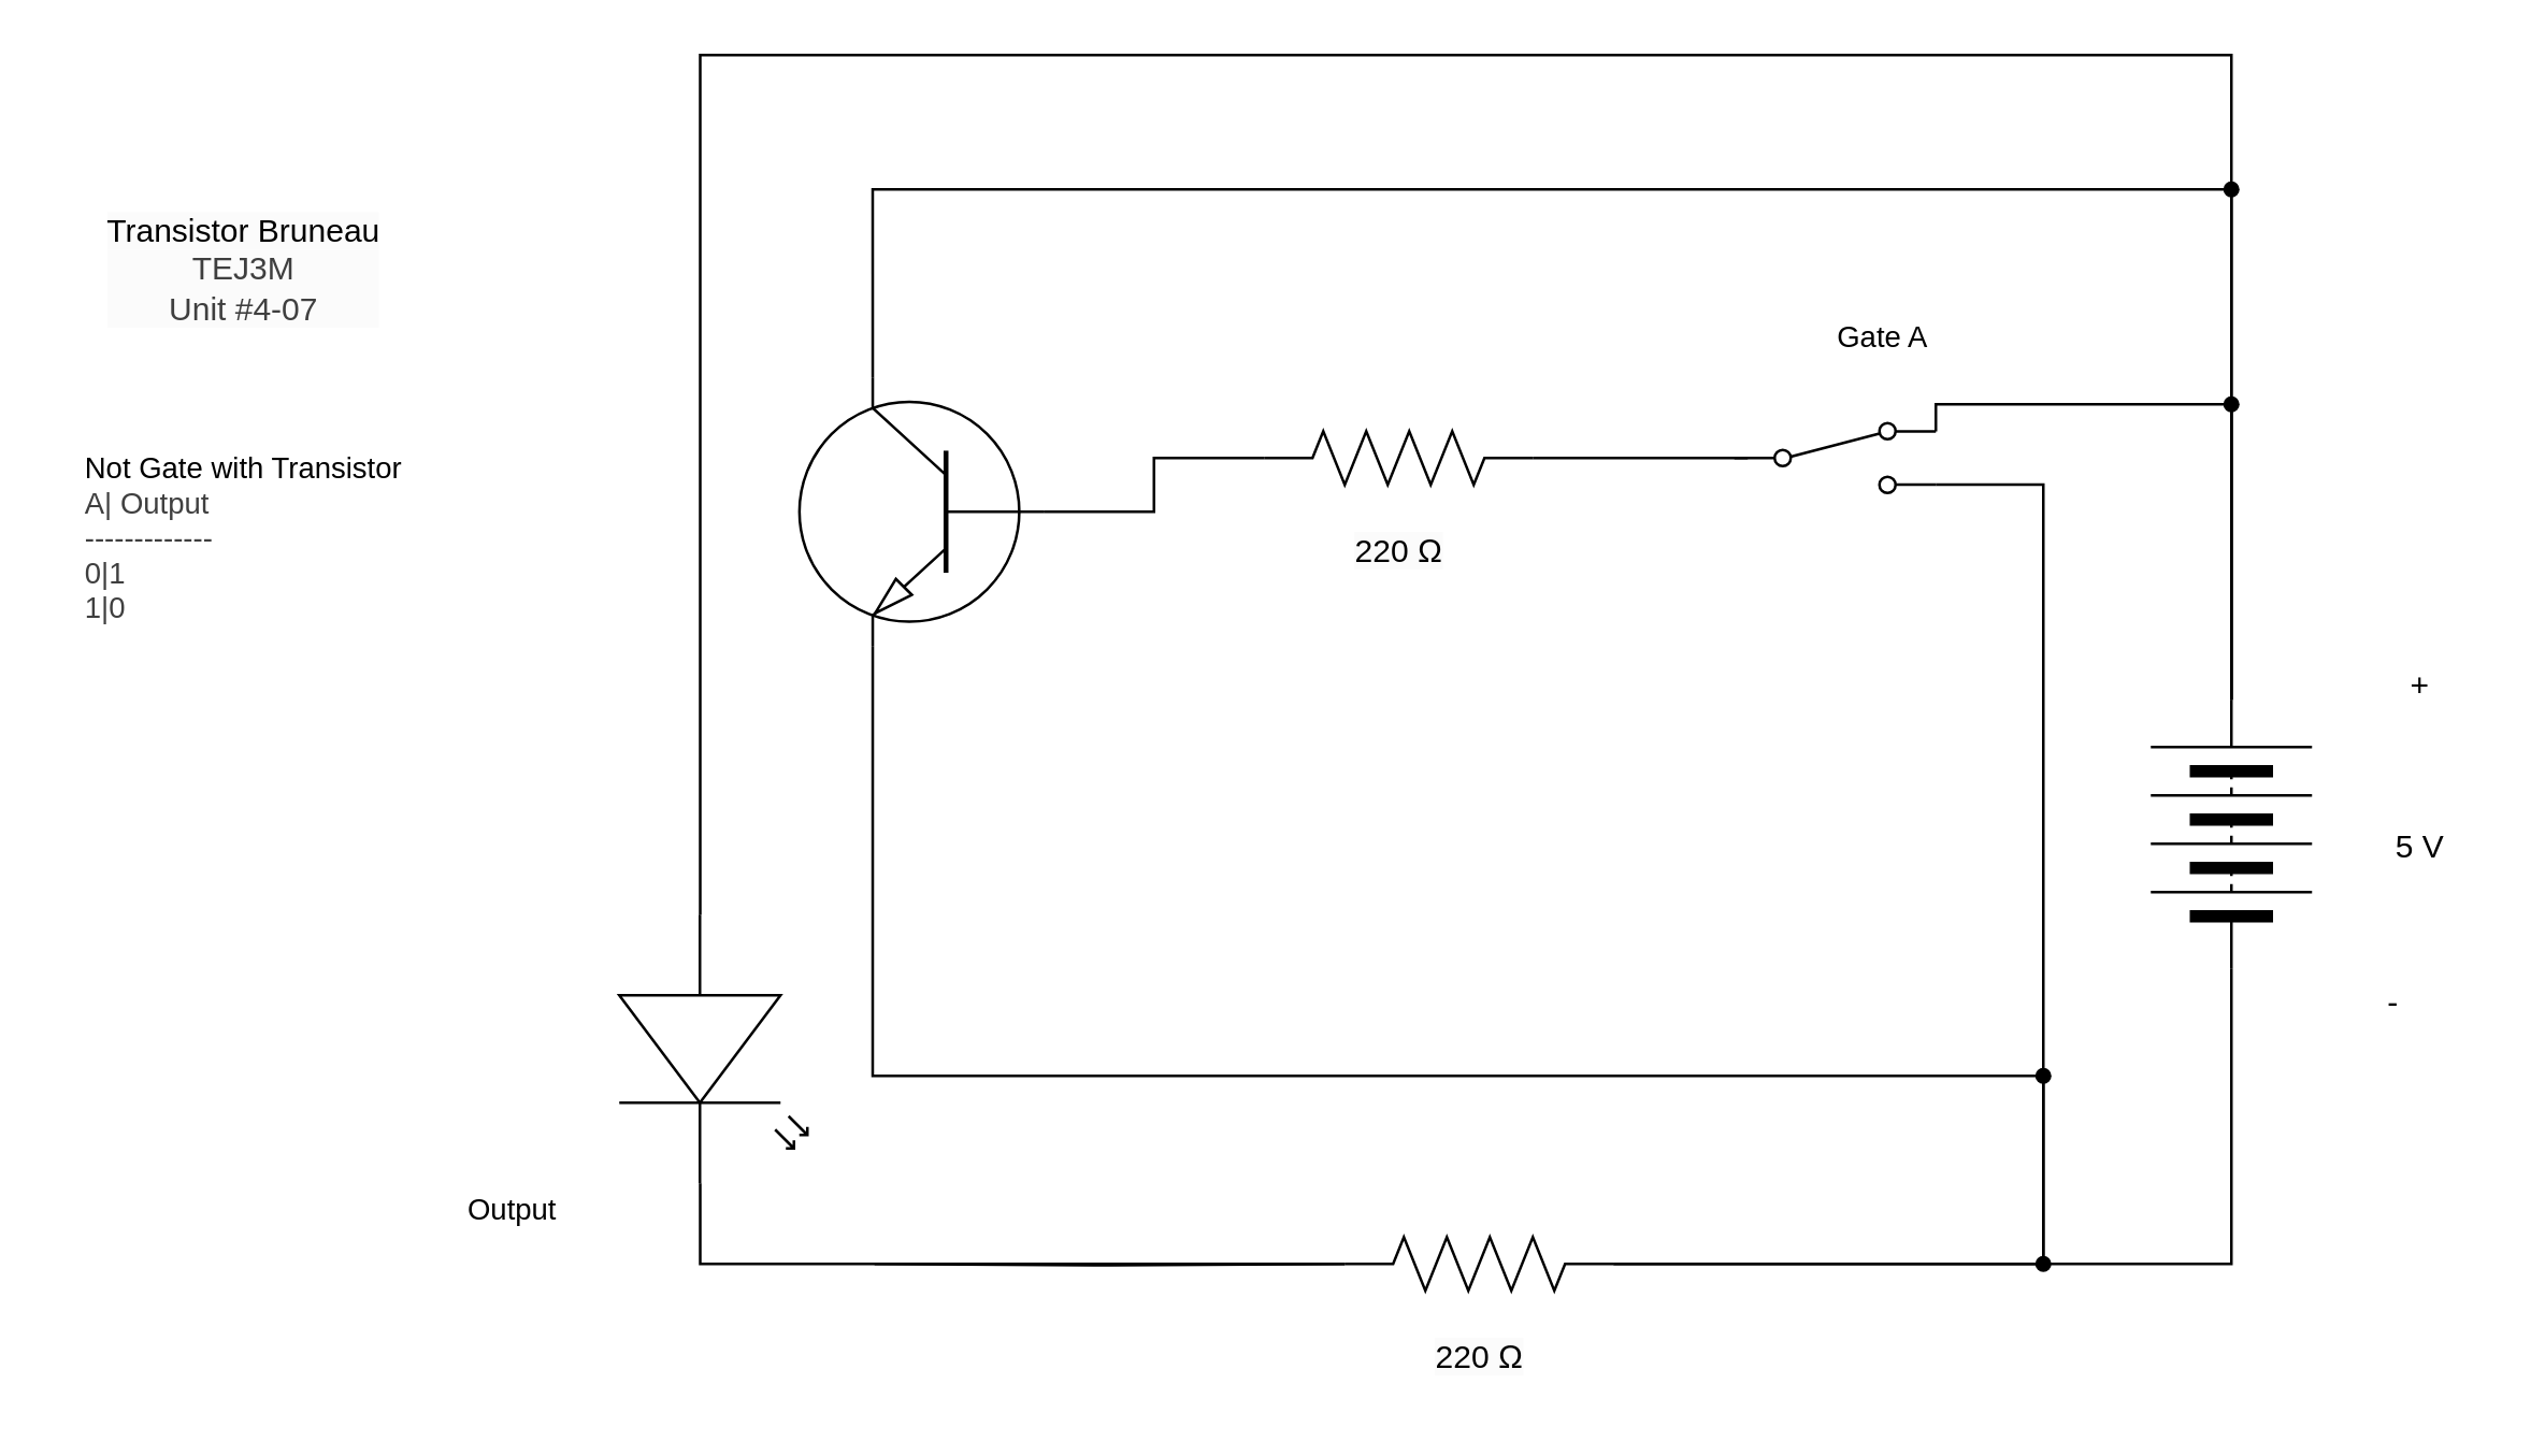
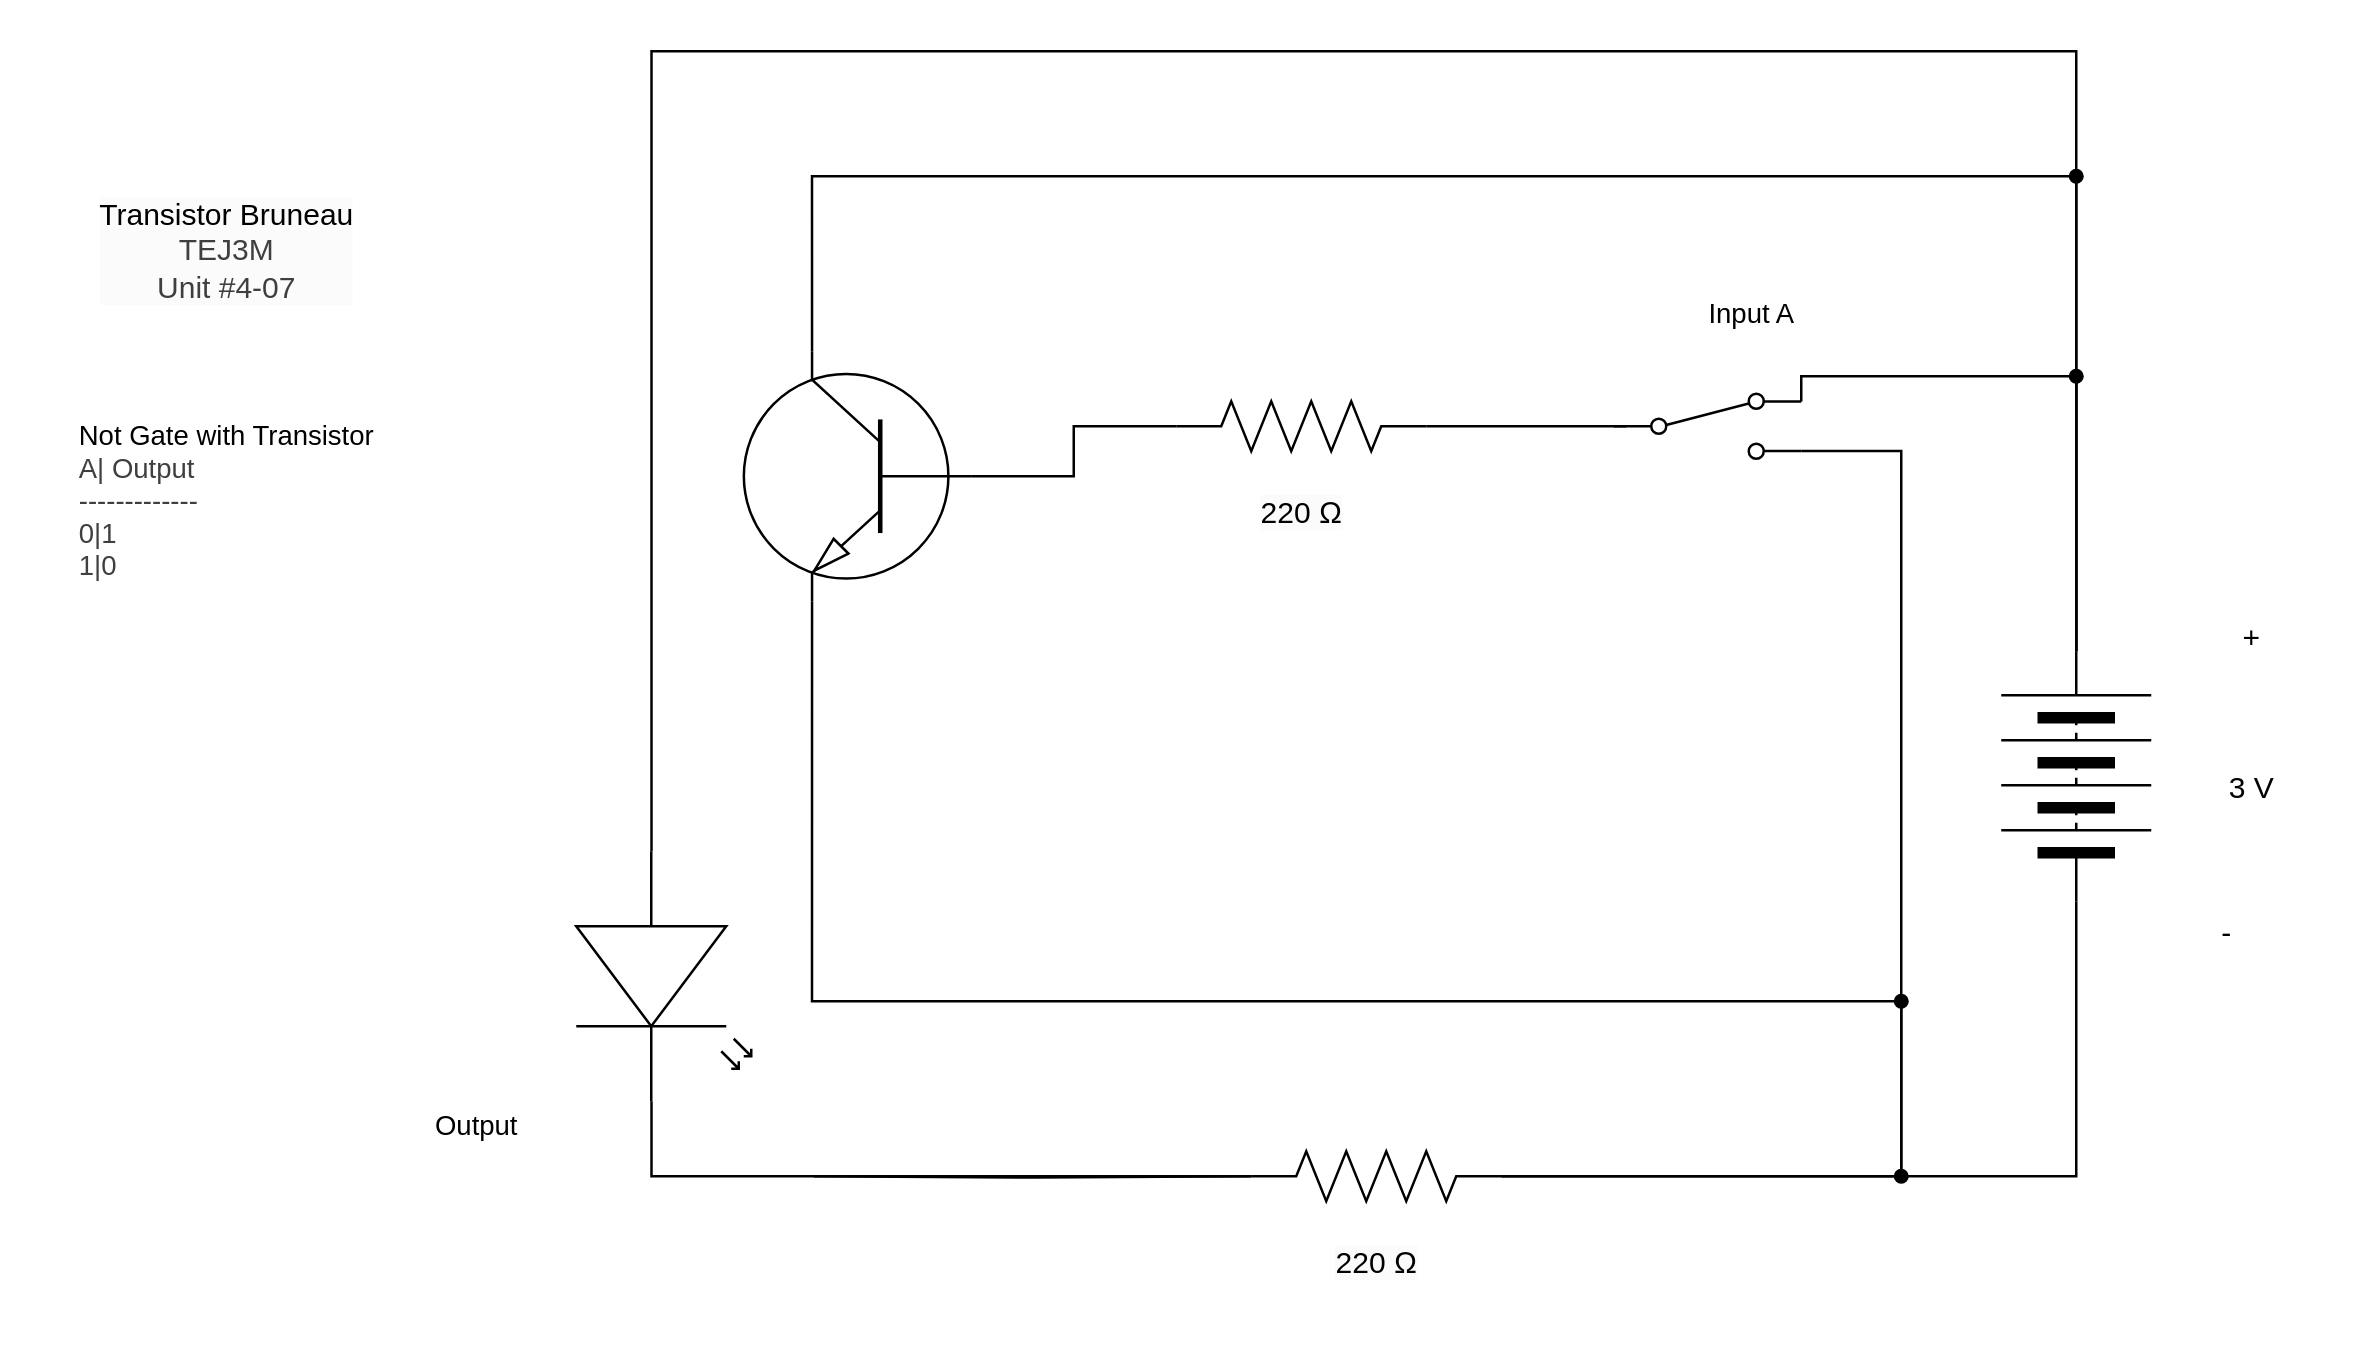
- <mxCell id="22" value="Gate A" style="text;html=1;align=center;verticalAlign=middle;resizable=0;points=[];autosize=1;strokeColor=none;fillColor=none;fontFamily=Helvetica;fontSize=11;fontColor=default;labelBackgroundColor=default;" parent="1" vertex="1"><mxGeometry x="670" y="110" width="60" height="30" as="geometry" /></mxCell>
+ <mxCell id="22" value="Input A" style="text;html=1;align=center;verticalAlign=middle;resizable=0;points=[];autosize=1;strokeColor=none;fillColor=none;fontFamily=Helvetica;fontSize=11;fontColor=default;labelBackgroundColor=default;" parent="1" vertex="1"><mxGeometry x="670" y="110" width="60" height="30" as="geometry" /></mxCell>
- <mxCell id="8" value="5 V" style="text;html=1;align=center;verticalAlign=middle;resizable=0;points=[];autosize=1;strokeColor=none;fillColor=none;" parent="1" vertex="1"><mxGeometry x="880" y="300" width="40" height="30" as="geometry" /></mxCell>
+ <mxCell id="8" value="3 V" style="text;html=1;align=center;verticalAlign=middle;resizable=0;points=[];autosize=1;strokeColor=none;fillColor=none;" parent="1" vertex="1"><mxGeometry x="880" y="300" width="40" height="30" as="geometry" /></mxCell>
